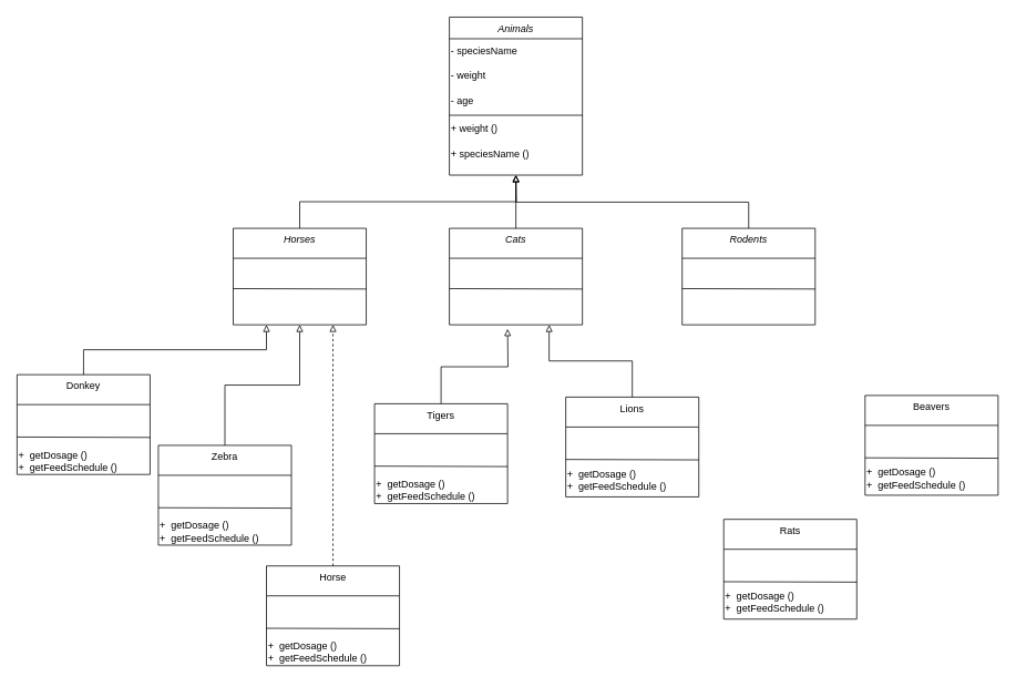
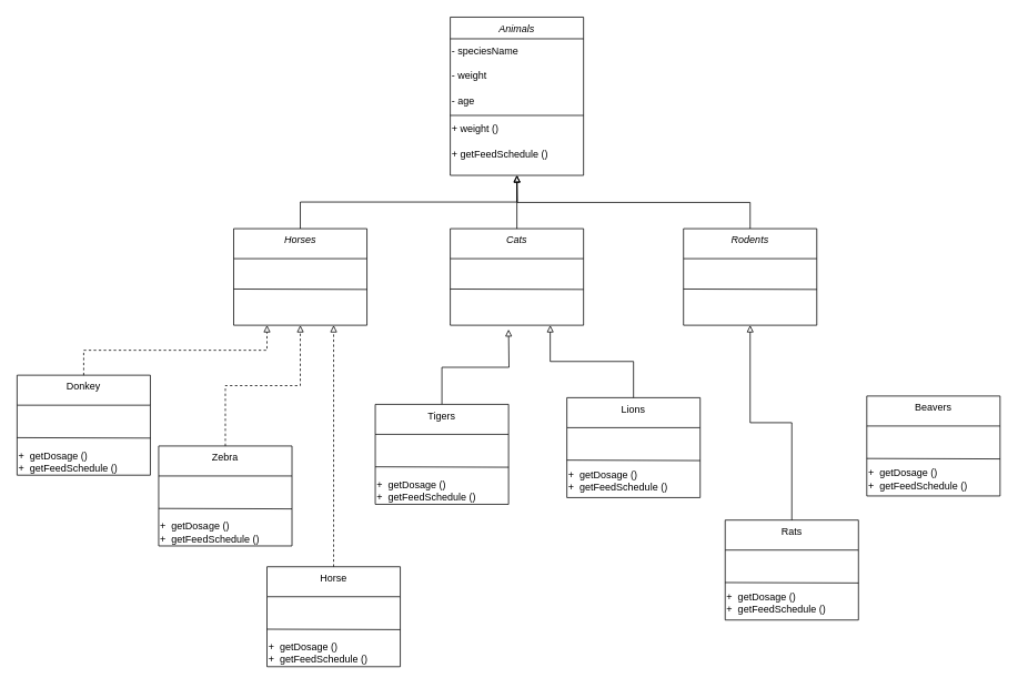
- <mxCell id="8" value="+&amp;nbsp;speciesName ()" style="text;html=1;align=left;verticalAlign=middle;resizable=0;points=[];autosize=1;strokeColor=none;fillColor=none;" vertex="1" parent="2"><mxGeometry y="150" width="160" height="30" as="geometry" /></mxCell>
+ <mxCell id="8" value="+&amp;nbsp;getFeedSchedule ()" style="text;html=1;align=left;verticalAlign=middle;resizable=0;points=[];autosize=1;strokeColor=none;fillColor=none;" vertex="1" parent="2"><mxGeometry y="150" width="160" height="30" as="geometry" /></mxCell>
- <mxCell id="50" style="edgeStyle=orthogonalEdgeStyle;rounded=0;orthogonalLoop=1;jettySize=auto;html=1;exitX=0.5;exitY=0;exitDx=0;exitDy=0;entryX=0.25;entryY=1;entryDx=0;entryDy=0;endArrow=block;endFill=0;" edge="1" parent="1" source="27" target="11"><mxGeometry relative="1" as="geometry" /></mxCell>
+ <mxCell id="50" style="edgeStyle=orthogonalEdgeStyle;rounded=0;orthogonalLoop=1;jettySize=auto;html=1;exitX=0.5;exitY=0;exitDx=0;exitDy=0;entryX=0.25;entryY=1;entryDx=0;entryDy=0;endArrow=block;endFill=0;dashed=1;" edge="1" parent="1" source="27" target="11"><mxGeometry relative="1" as="geometry" /></mxCell>
- <mxCell id="63" style="edgeStyle=orthogonalEdgeStyle;rounded=0;orthogonalLoop=1;jettySize=auto;html=1;exitX=0.5;exitY=0;exitDx=0;exitDy=0;entryX=0.5;entryY=1;entryDx=0;entryDy=0;endArrow=block;endFill=0;" edge="1" parent="1" source="60" target="11"><mxGeometry relative="1" as="geometry" /></mxCell>
+ <mxCell id="63" style="edgeStyle=orthogonalEdgeStyle;rounded=0;orthogonalLoop=1;jettySize=auto;html=1;exitX=0.5;exitY=0;exitDx=0;exitDy=0;entryX=0.5;entryY=1;entryDx=0;entryDy=0;endArrow=block;endFill=0;dashed=1;" edge="1" parent="1" source="60" target="11"><mxGeometry relative="1" as="geometry" /></mxCell>
+ <mxCell id="49" style="edgeStyle=orthogonalEdgeStyle;rounded=0;orthogonalLoop=1;jettySize=auto;html=1;exitX=0.5;exitY=0;exitDx=0;exitDy=0;entryX=0.5;entryY=1;entryDx=0;entryDy=0;endArrow=block;endFill=0;" edge="1" parent="1" source="46" target="18"><mxGeometry relative="1" as="geometry" /></mxCell>
